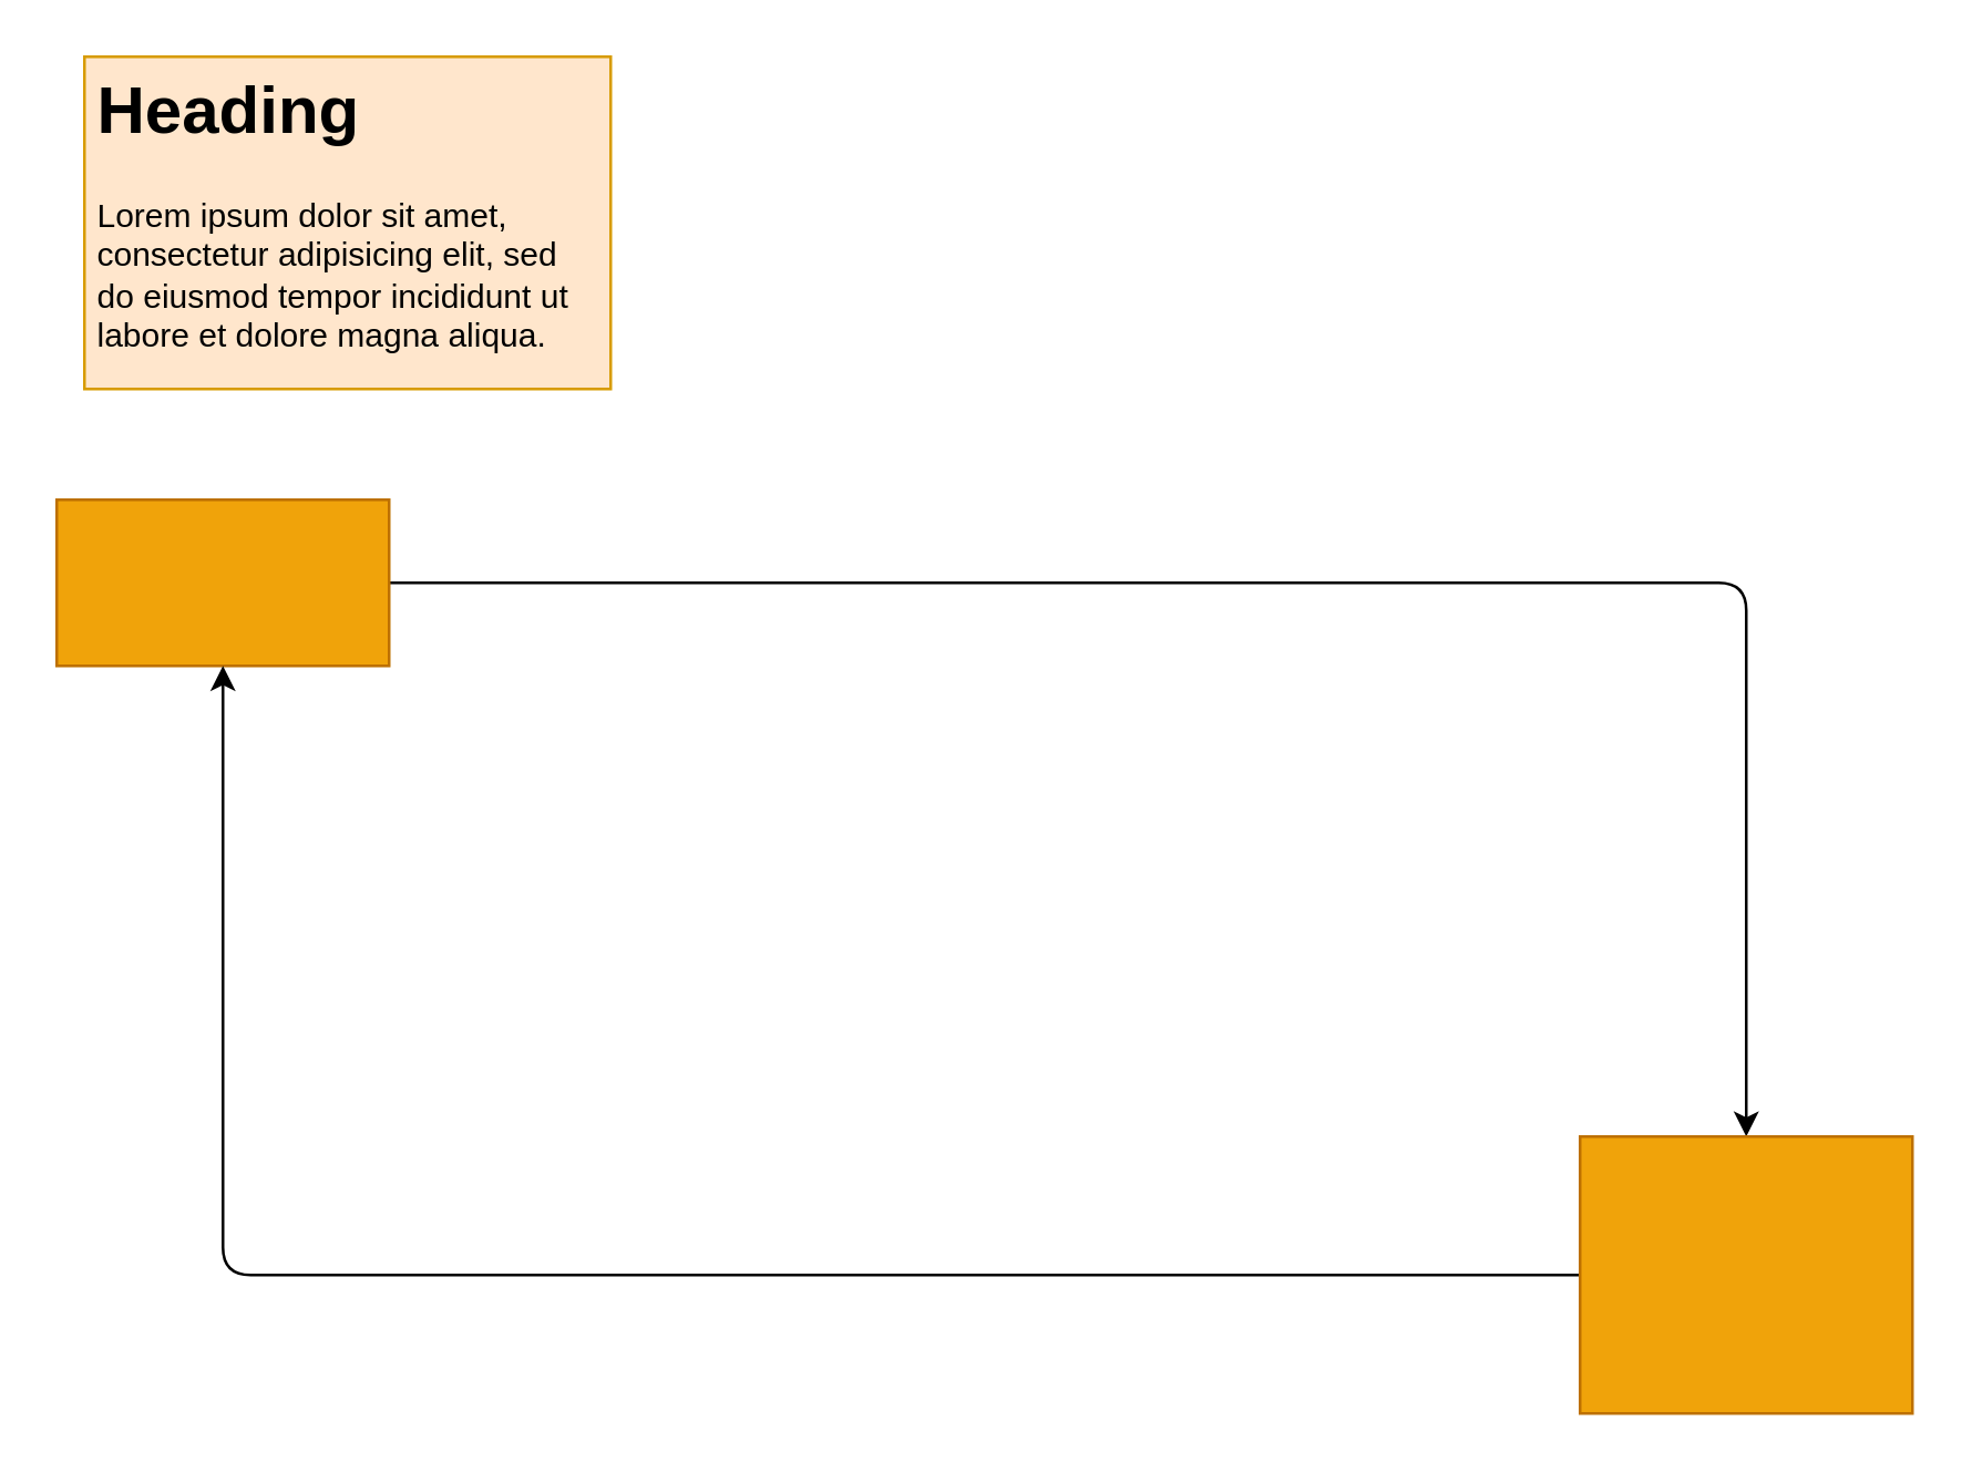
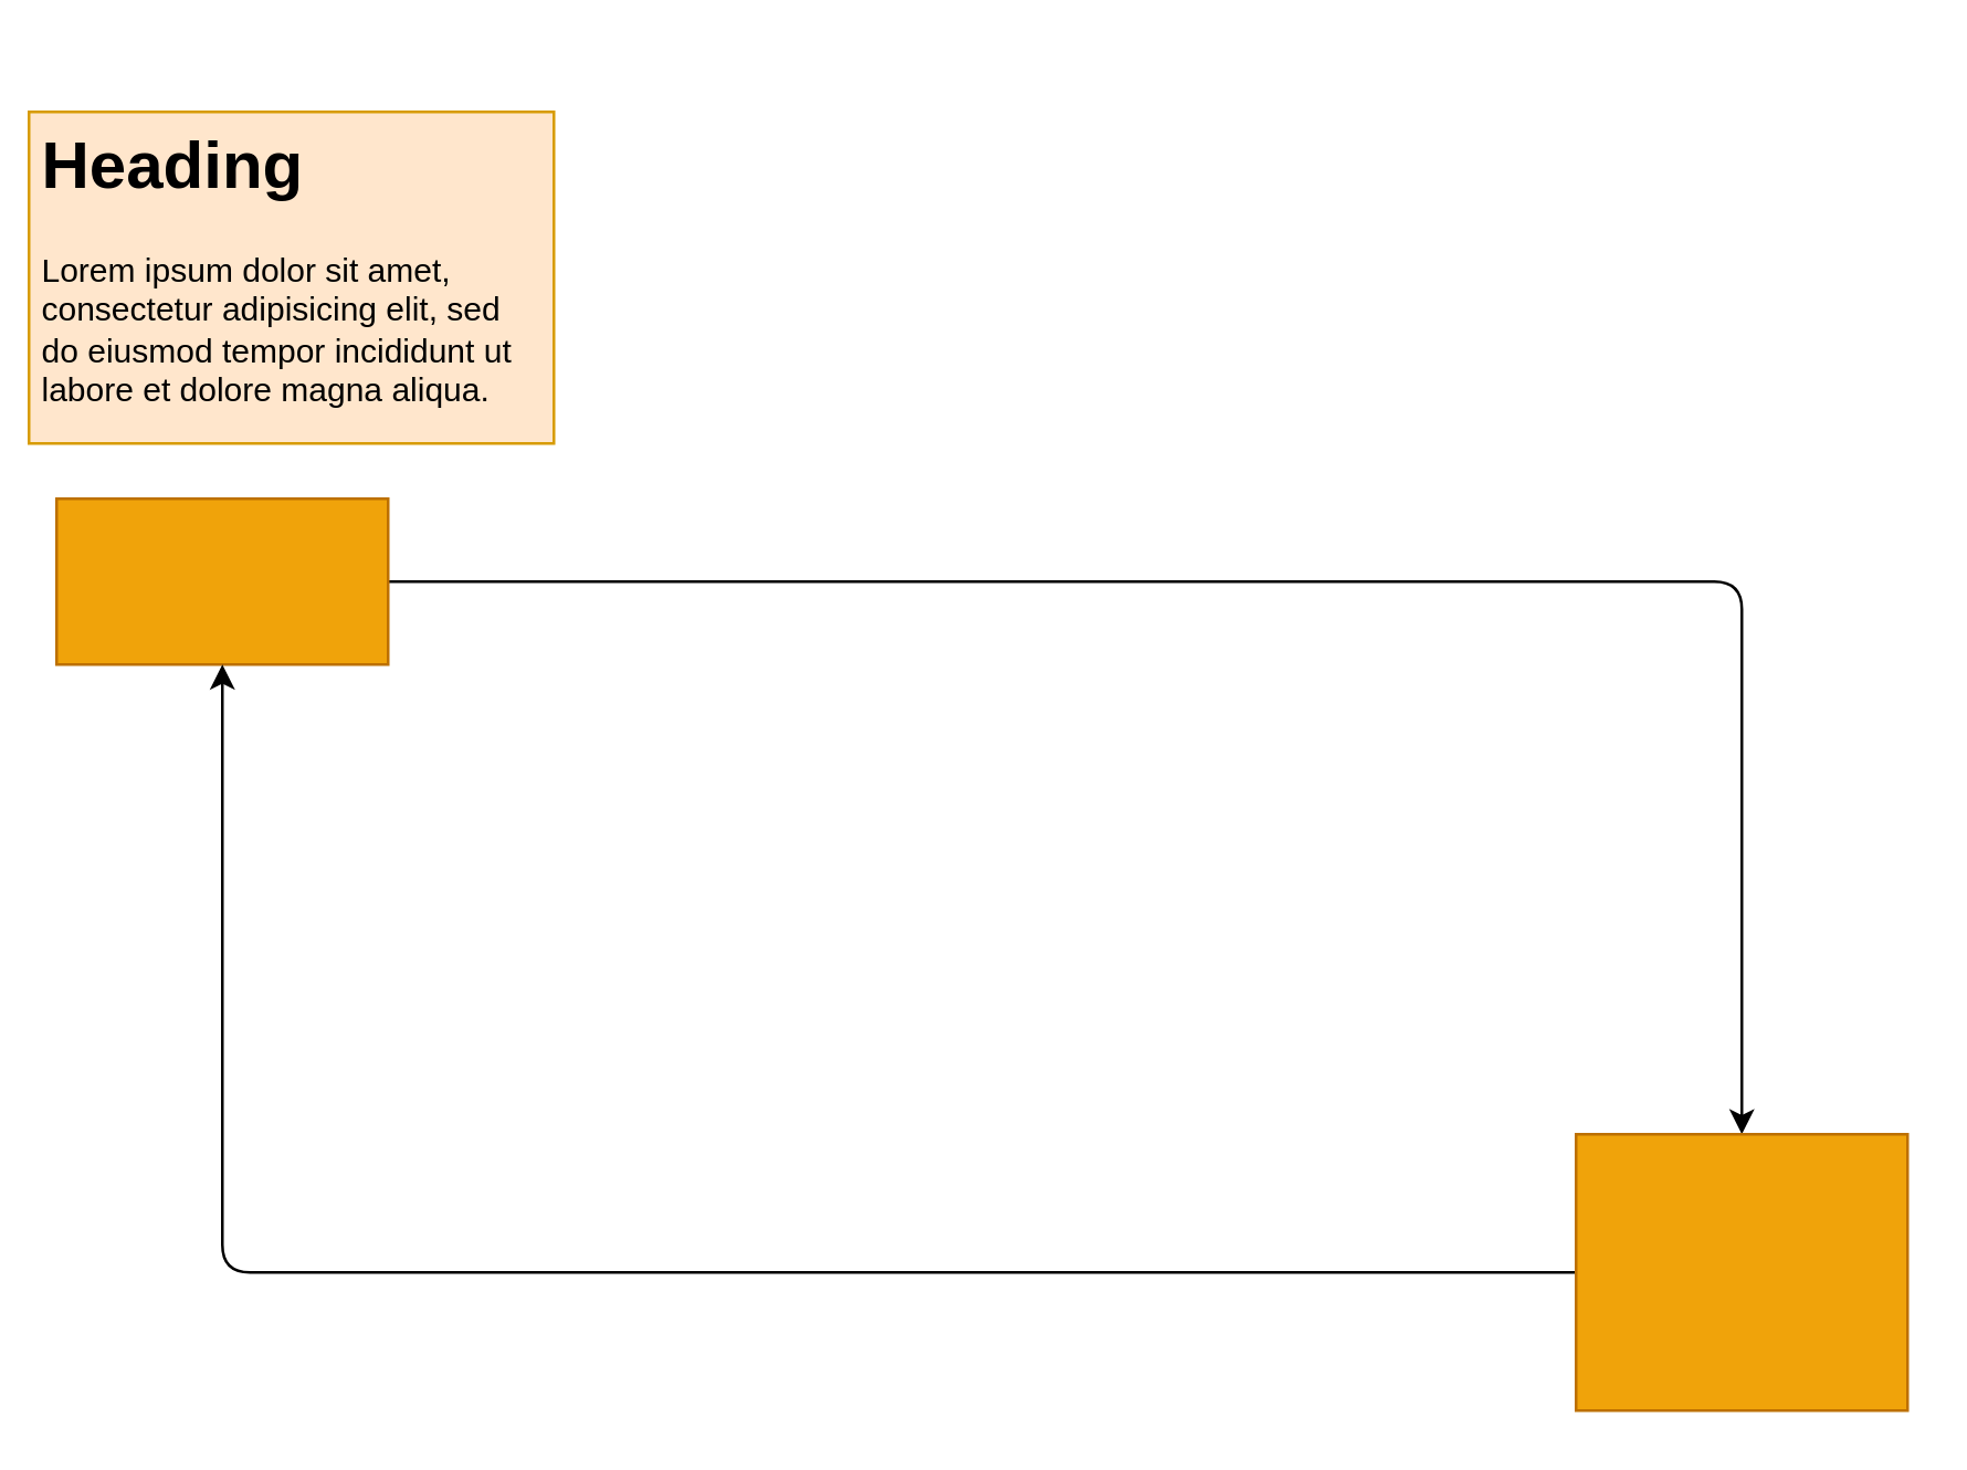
- <mxCell id="6" value="&lt;h1&gt;Heading&lt;/h1&gt;&lt;p&gt;Lorem ipsum dolor sit amet, consectetur adipisicing elit, sed do eiusmod tempor incididunt ut labore et dolore magna aliqua.&lt;/p&gt;" style="text;html=1;strokeColor=#d79b00;fillColor=#ffe6cc;spacing=5;spacingTop=-20;whiteSpace=wrap;overflow=hidden;" vertex="1" parent="1"><mxGeometry x="30" y="20" width="190" height="120" as="geometry" /></mxCell>
+ <mxCell id="6" value="&lt;h1&gt;Heading&lt;/h1&gt;&lt;p&gt;Lorem ipsum dolor sit amet, consectetur adipisicing elit, sed do eiusmod tempor incididunt ut labore et dolore magna aliqua.&lt;/p&gt;" style="text;html=1;strokeColor=#d79b00;fillColor=#ffe6cc;spacing=5;spacingTop=-20;whiteSpace=wrap;overflow=hidden;" vertex="1" parent="1"><mxGeometry x="10" y="40" width="190" height="120" as="geometry" /></mxCell>
